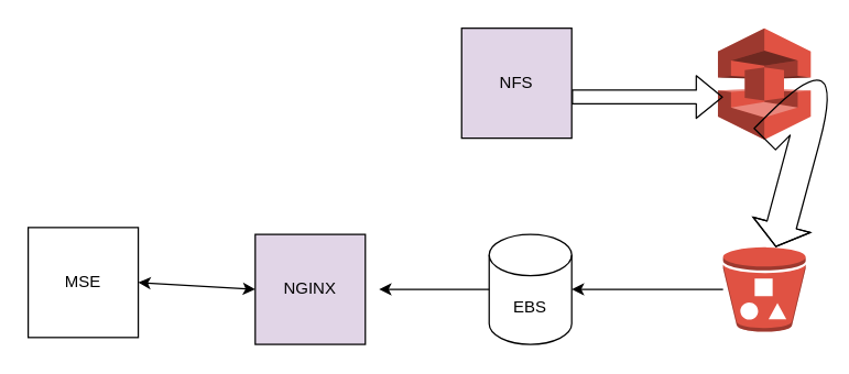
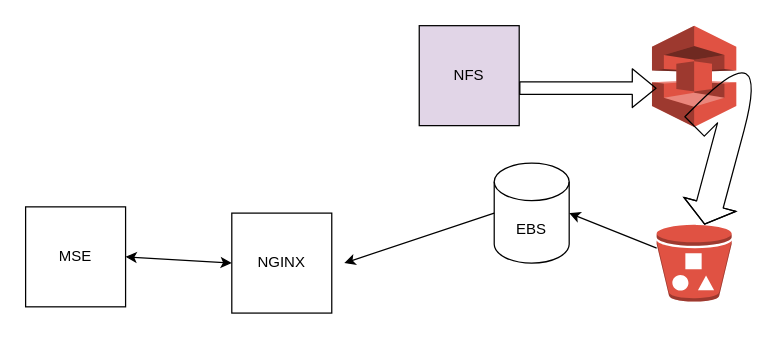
- <mxCell id="3" value="NGINX" style="whiteSpace=wrap;html=1;aspect=fixed;fillColor=#e1d5e7;" vertex="1" parent="1"><mxGeometry x="185" y="170" width="80" height="80" as="geometry" /></mxCell>
+ <mxCell id="3" value="NGINX" style="whiteSpace=wrap;html=1;aspect=fixed;" vertex="1" parent="1"><mxGeometry x="185" y="170" width="80" height="80" as="geometry" /></mxCell>
- <mxCell id="4" value="EBS" style="shape=cylinder3;whiteSpace=wrap;html=1;boundedLbl=1;backgroundOutline=1;size=15;" vertex="1" parent="1"><mxGeometry x="355" y="170" width="60" height="80" as="geometry" /></mxCell>
+ <mxCell id="4" value="EBS" style="shape=cylinder3;whiteSpace=wrap;html=1;boundedLbl=1;backgroundOutline=1;size=15;" vertex="1" parent="1"><mxGeometry x="395" y="130" width="60" height="80" as="geometry" /></mxCell>
